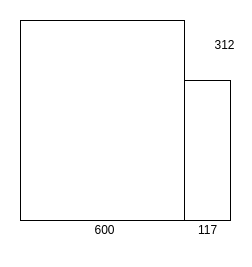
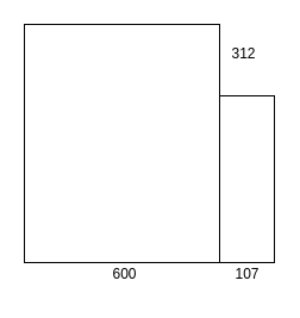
- <mxCell id="5" value="312" style="text;html=1;align=center;verticalAlign=middle;resizable=0;points=[];autosize=1;strokeColor=none;fillColor=none;" vertex="1" parent="1"><mxGeometry x="204" y="30" width="40" height="30" as="geometry" /></mxCell>
+ <mxCell id="5" value="312" style="text;html=1;align=center;verticalAlign=middle;resizable=0;points=[];autosize=1;strokeColor=none;fillColor=none;" vertex="1" parent="1"><mxGeometry x="184" y="30" width="40" height="30" as="geometry" /></mxCell>
- <mxCell id="4" value="117" style="text;html=1;align=center;verticalAlign=middle;resizable=0;points=[];autosize=1;strokeColor=none;fillColor=none;" vertex="1" parent="1"><mxGeometry x="187" y="215" width="40" height="30" as="geometry" /></mxCell>
+ <mxCell id="4" value="107" style="text;html=1;align=center;verticalAlign=middle;resizable=0;points=[];autosize=1;strokeColor=none;fillColor=none;" vertex="1" parent="1"><mxGeometry x="187" y="215" width="40" height="30" as="geometry" /></mxCell>
